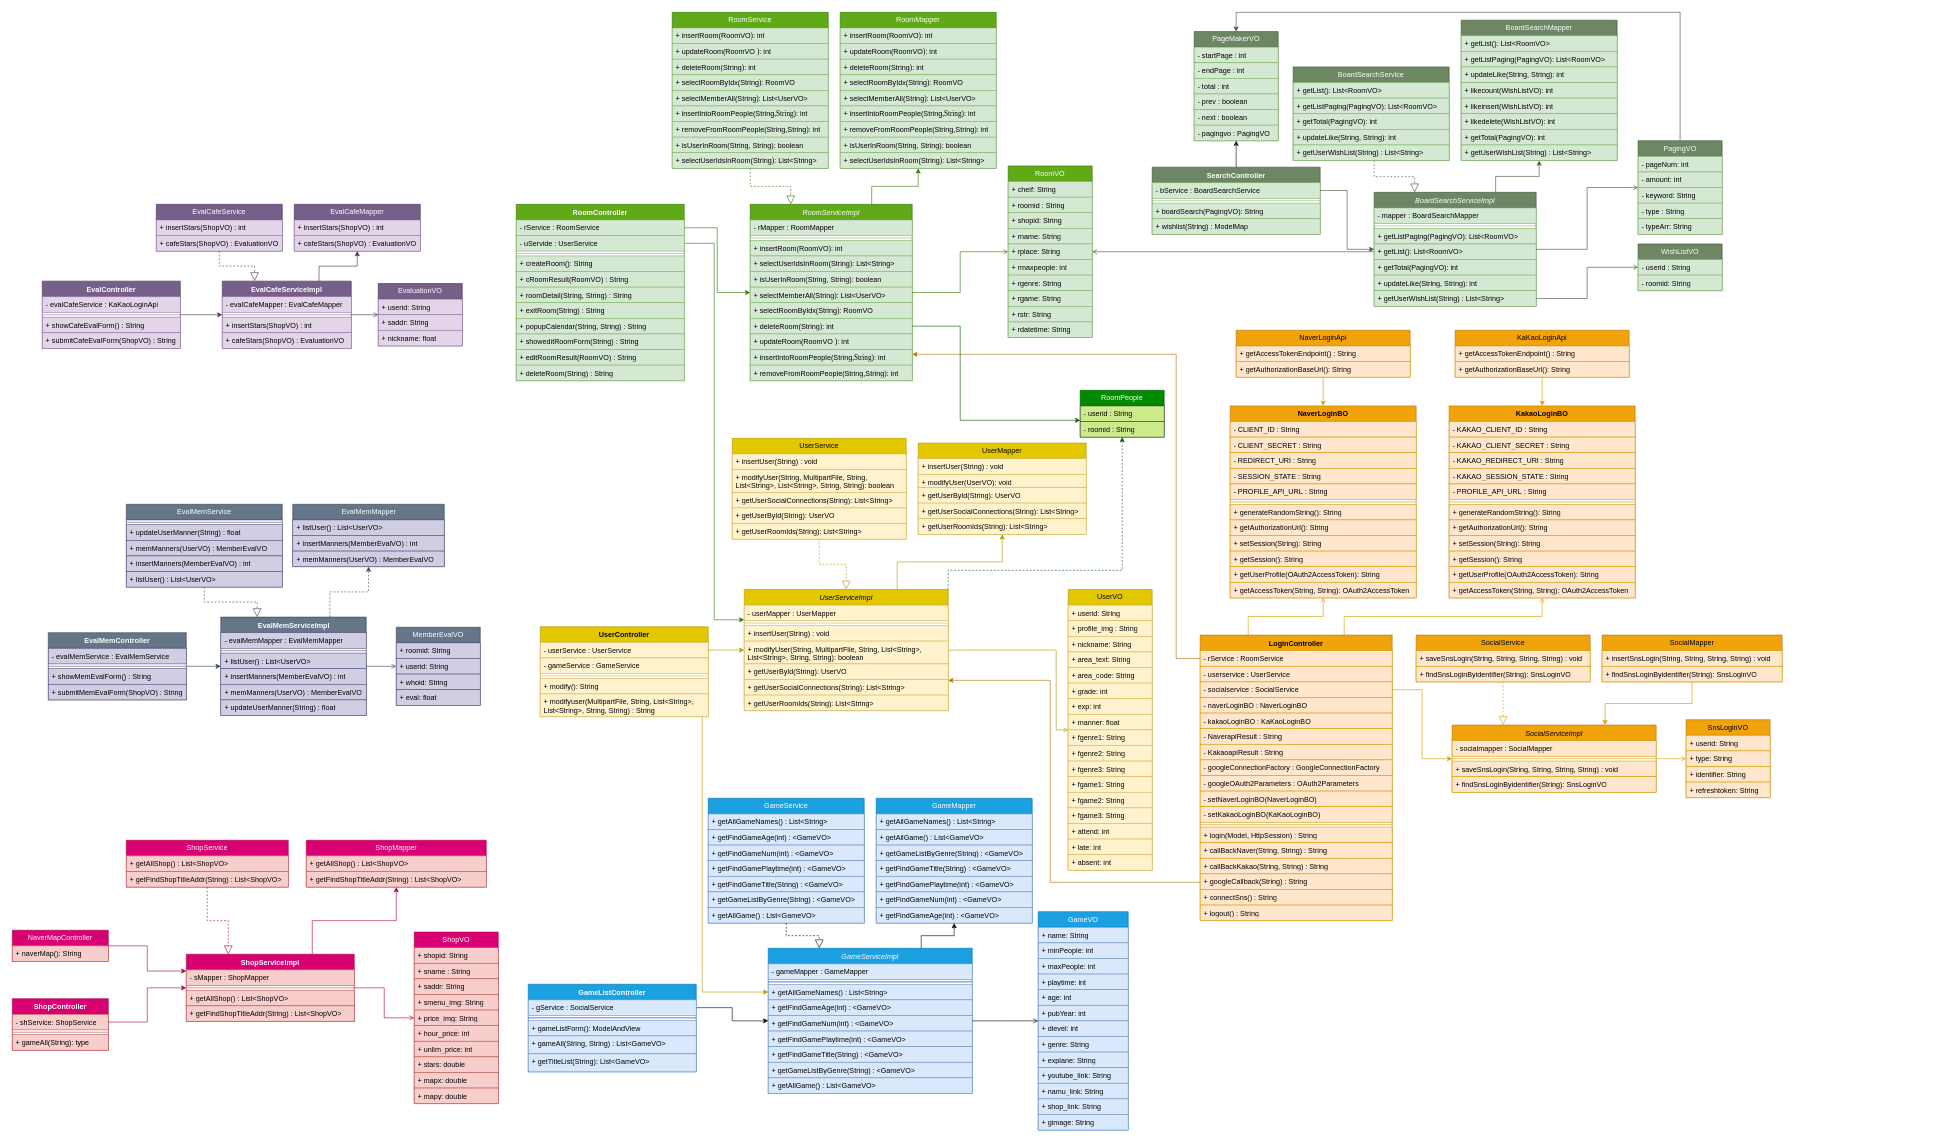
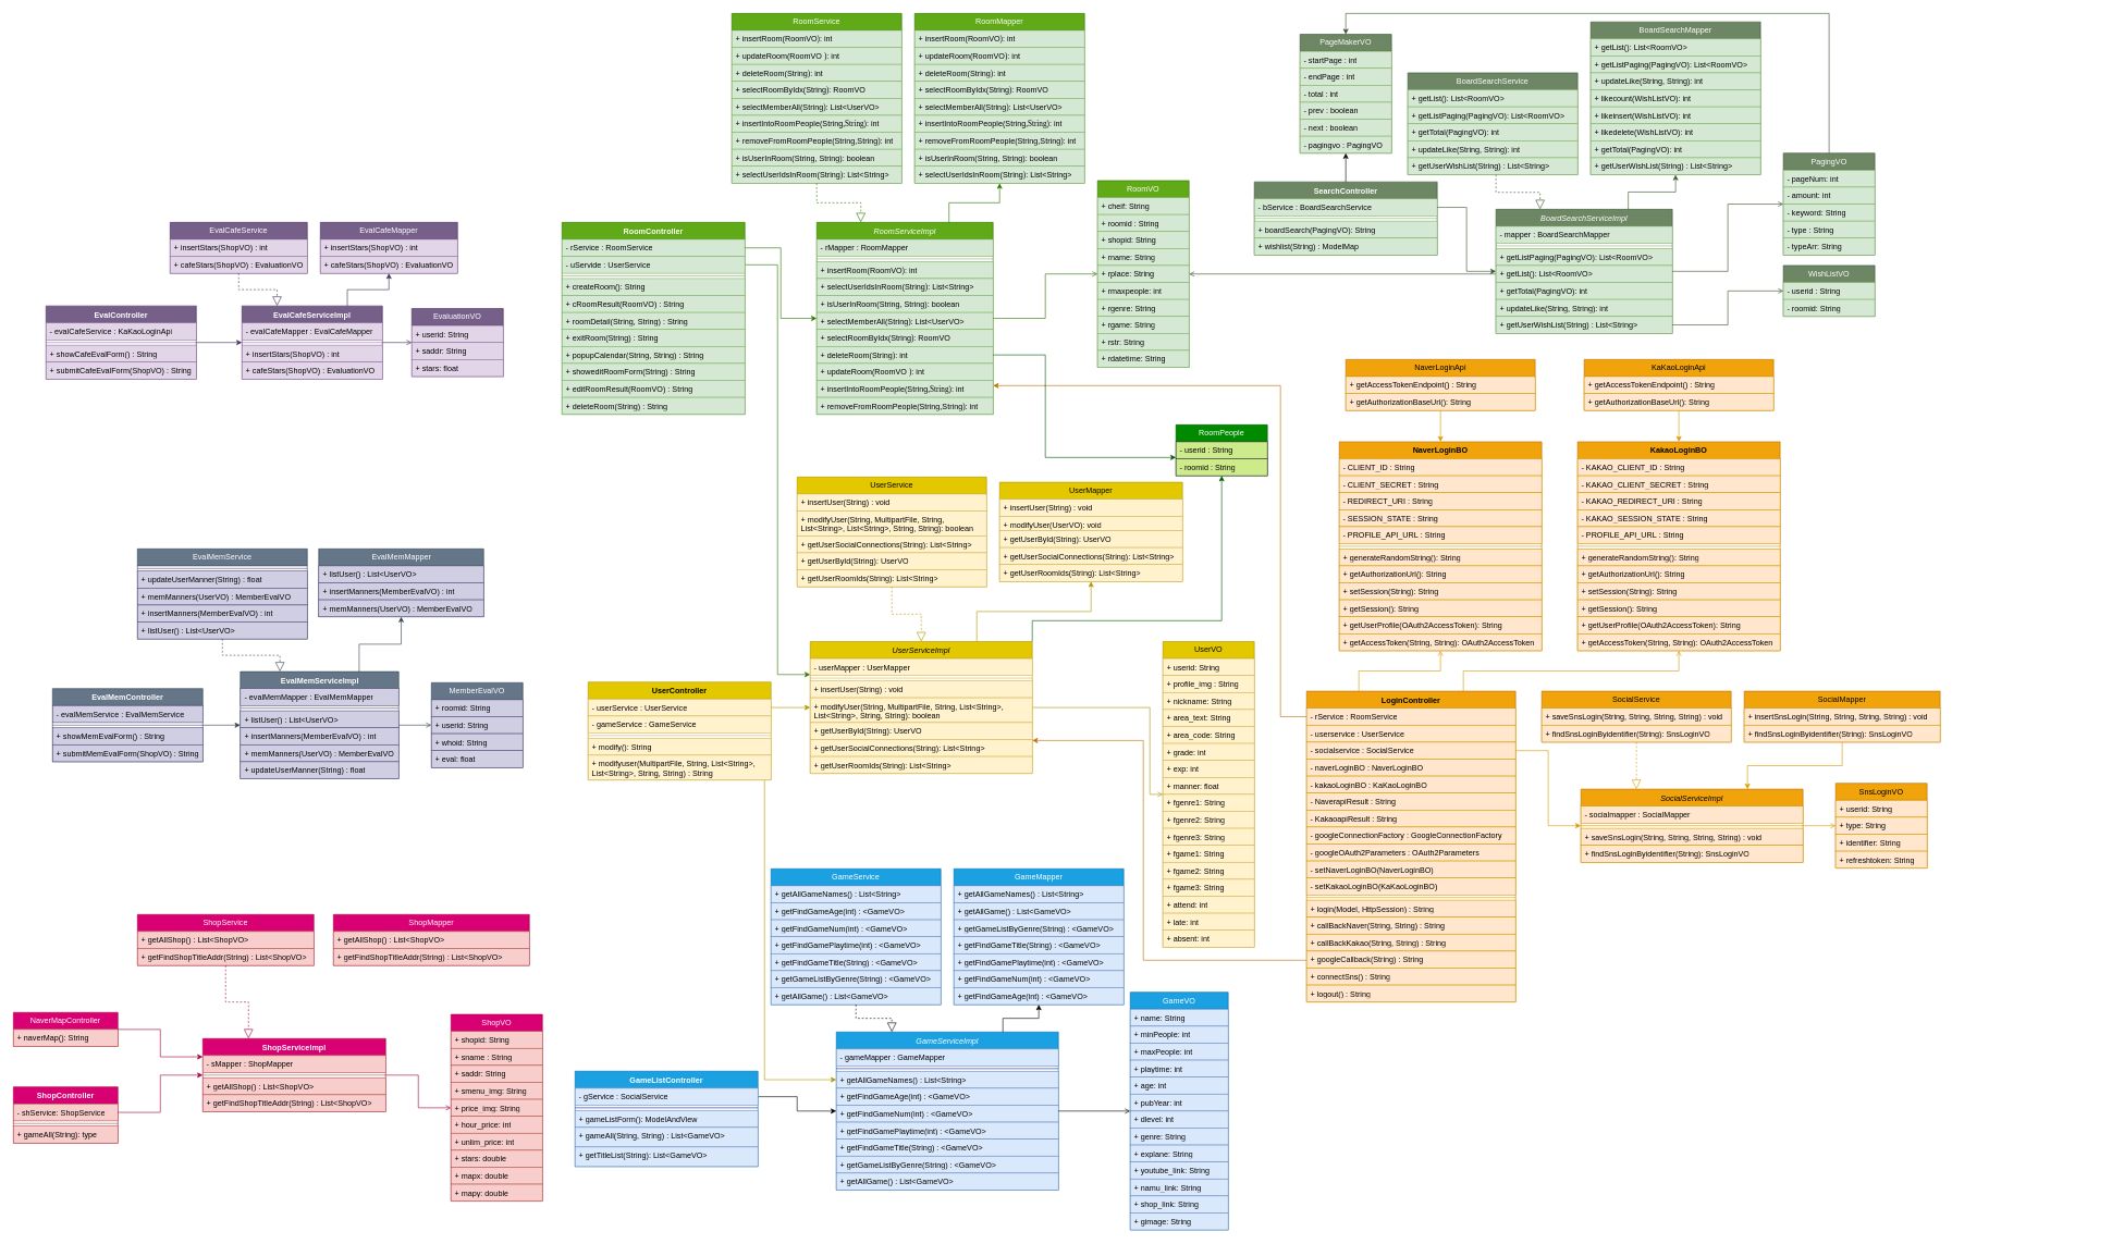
- <mxCell id="289" value="+ nickname: float" style="text;strokeColor=#9673a6;fillColor=#e1d5e7;align=left;verticalAlign=top;spacingLeft=4;spacingRight=4;overflow=hidden;rotatable=0;points=[[0,0.5],[1,0.5]];portConstraint=eastwest;whiteSpace=wrap;html=1;" parent="286" vertex="1"><mxGeometry y="78" width="140" height="26" as="geometry" /></mxCell>
+ <mxCell id="289" value="+ stars: float" style="text;strokeColor=#9673a6;fillColor=#e1d5e7;align=left;verticalAlign=top;spacingLeft=4;spacingRight=4;overflow=hidden;rotatable=0;points=[[0,0.5],[1,0.5]];portConstraint=eastwest;whiteSpace=wrap;html=1;" parent="286" vertex="1"><mxGeometry y="78" width="140" height="26" as="geometry" /></mxCell>
- <mxCell id="284" style="edgeStyle=orthogonalEdgeStyle;rounded=0;orthogonalLoop=1;jettySize=auto;html=1;fillColor=#008a00;strokeColor=#005700;exitX=1;exitY=0;exitDx=0;exitDy=0;dashed=1;" parent="1" source="362" target="220" edge="1"><mxGeometry relative="1" as="geometry"><Array as="points"><mxPoint x="1580" y="950" /><mxPoint x="1870" y="950" /></Array></mxGeometry></mxCell>
+ <mxCell id="284" style="edgeStyle=orthogonalEdgeStyle;rounded=0;orthogonalLoop=1;jettySize=auto;html=1;fillColor=#008a00;strokeColor=#005700;exitX=1;exitY=0;exitDx=0;exitDy=0;" parent="1" source="362" target="220" edge="1"><mxGeometry relative="1" as="geometry"><Array as="points"><mxPoint x="1580" y="950" /><mxPoint x="1870" y="950" /></Array></mxGeometry></mxCell>
- <mxCell id="340" style="edgeStyle=orthogonalEdgeStyle;rounded=0;orthogonalLoop=1;jettySize=auto;html=1;exitX=0.75;exitY=0;exitDx=0;exitDy=0;fillColor=#647687;strokeColor=#314354;dashed=1;" parent="310" source="329" target="336" edge="1"><mxGeometry relative="1" as="geometry" /></mxCell>
+ <mxCell id="340" style="edgeStyle=orthogonalEdgeStyle;rounded=0;orthogonalLoop=1;jettySize=auto;html=1;exitX=0.75;exitY=0;exitDx=0;exitDy=0;fillColor=#647687;strokeColor=#314354;" parent="310" source="329" target="336" edge="1"><mxGeometry relative="1" as="geometry" /></mxCell>
- <mxCell id="27" style="edgeStyle=orthogonalEdgeStyle;rounded=0;orthogonalLoop=1;jettySize=auto;html=1;exitX=0.75;exitY=0;exitDx=0;exitDy=0;fillColor=#d80073;strokeColor=#A50040;" parent="7" source="17" target="24" edge="1"><mxGeometry relative="1" as="geometry" /></mxCell>
